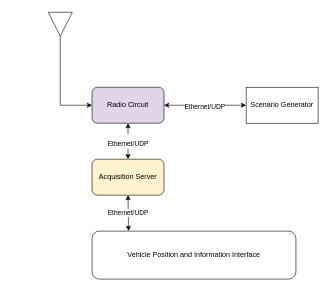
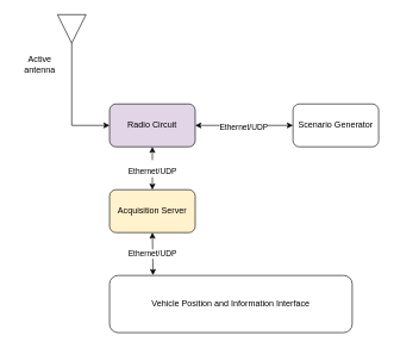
+ <mxCell id="11" value="Active &lt;br&gt;antenna" style="text;html=1;align=center;verticalAlign=middle;resizable=0;points=[];autosize=1;strokeColor=none;fillColor=none;" vertex="1" parent="1"><mxGeometry x="20" y="70" width="70" height="40" as="geometry" /></mxCell>
- <mxCell id="5" value="Scenario Generator" style="whiteSpace=wrap;html=1;rounded=0;" parent="1" vertex="1"><mxGeometry x="410" y="145" width="120" height="60" as="geometry" /></mxCell>
+ <mxCell id="5" value="Scenario Generator" style="rounded=1;whiteSpace=wrap;html=1;" parent="1" vertex="1"><mxGeometry x="410" y="145" width="120" height="60" as="geometry" /></mxCell>
